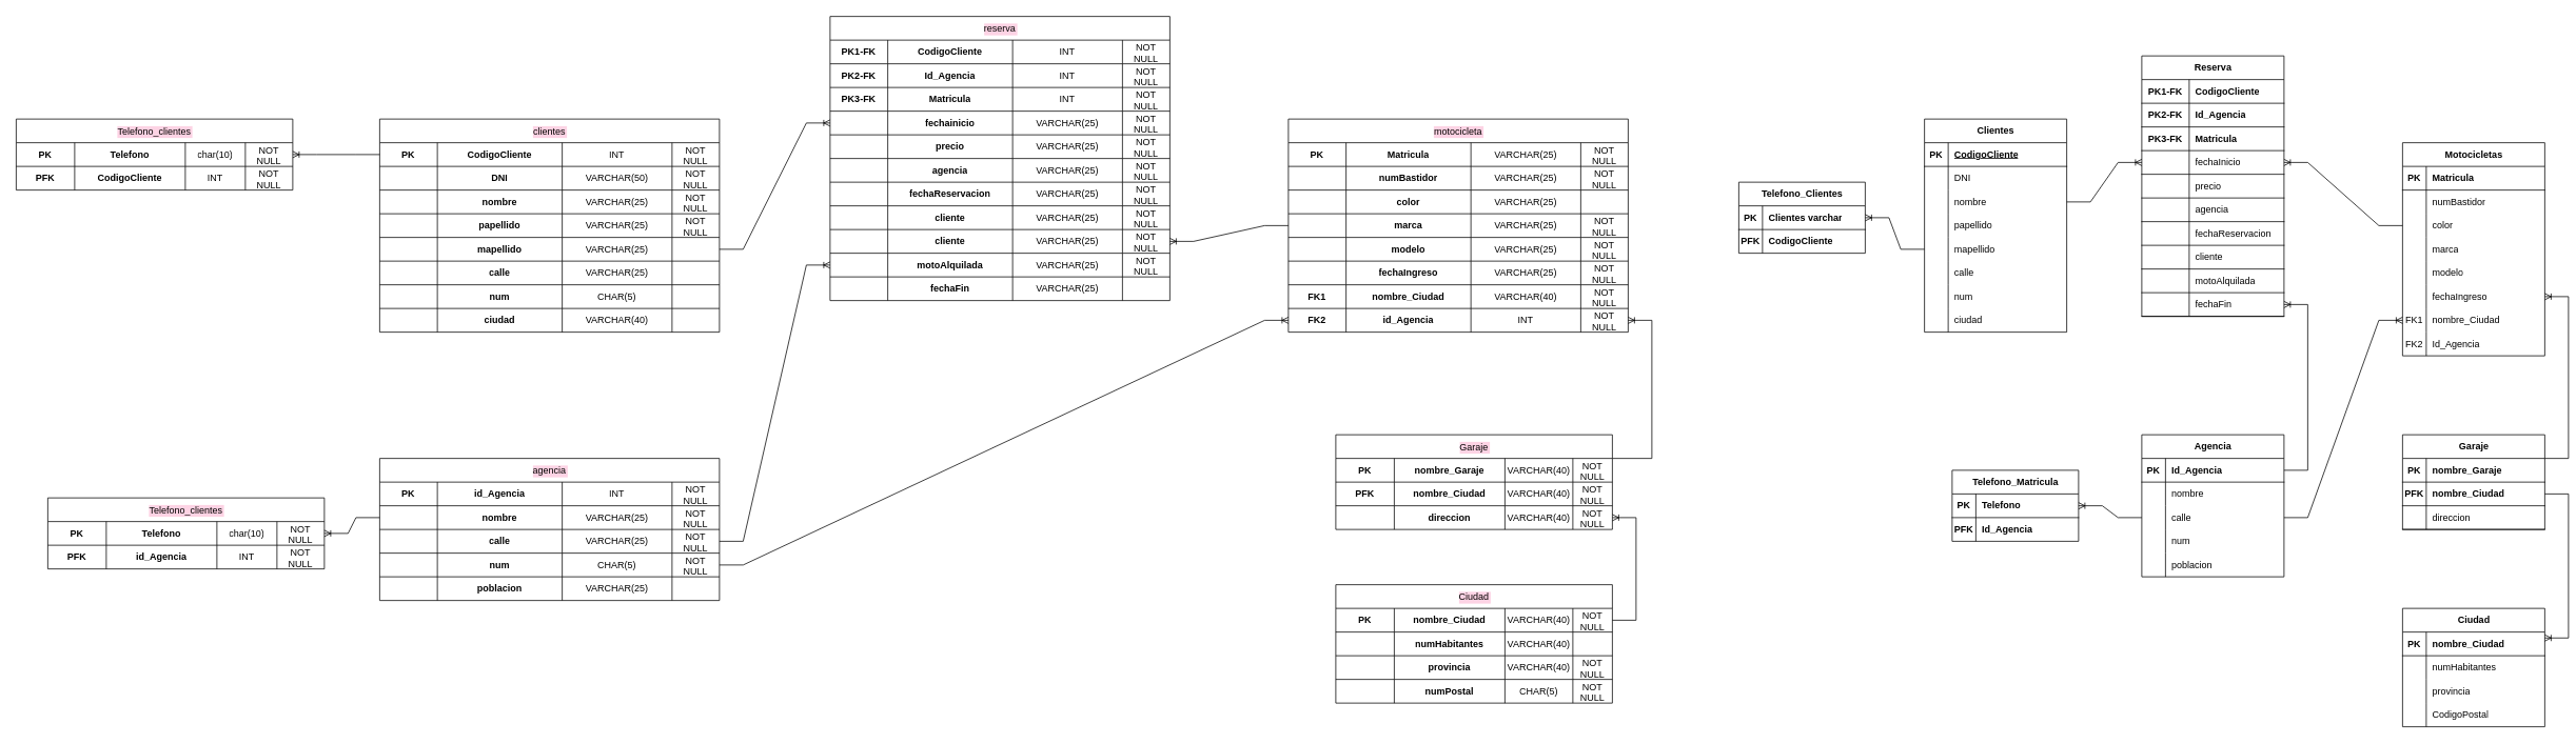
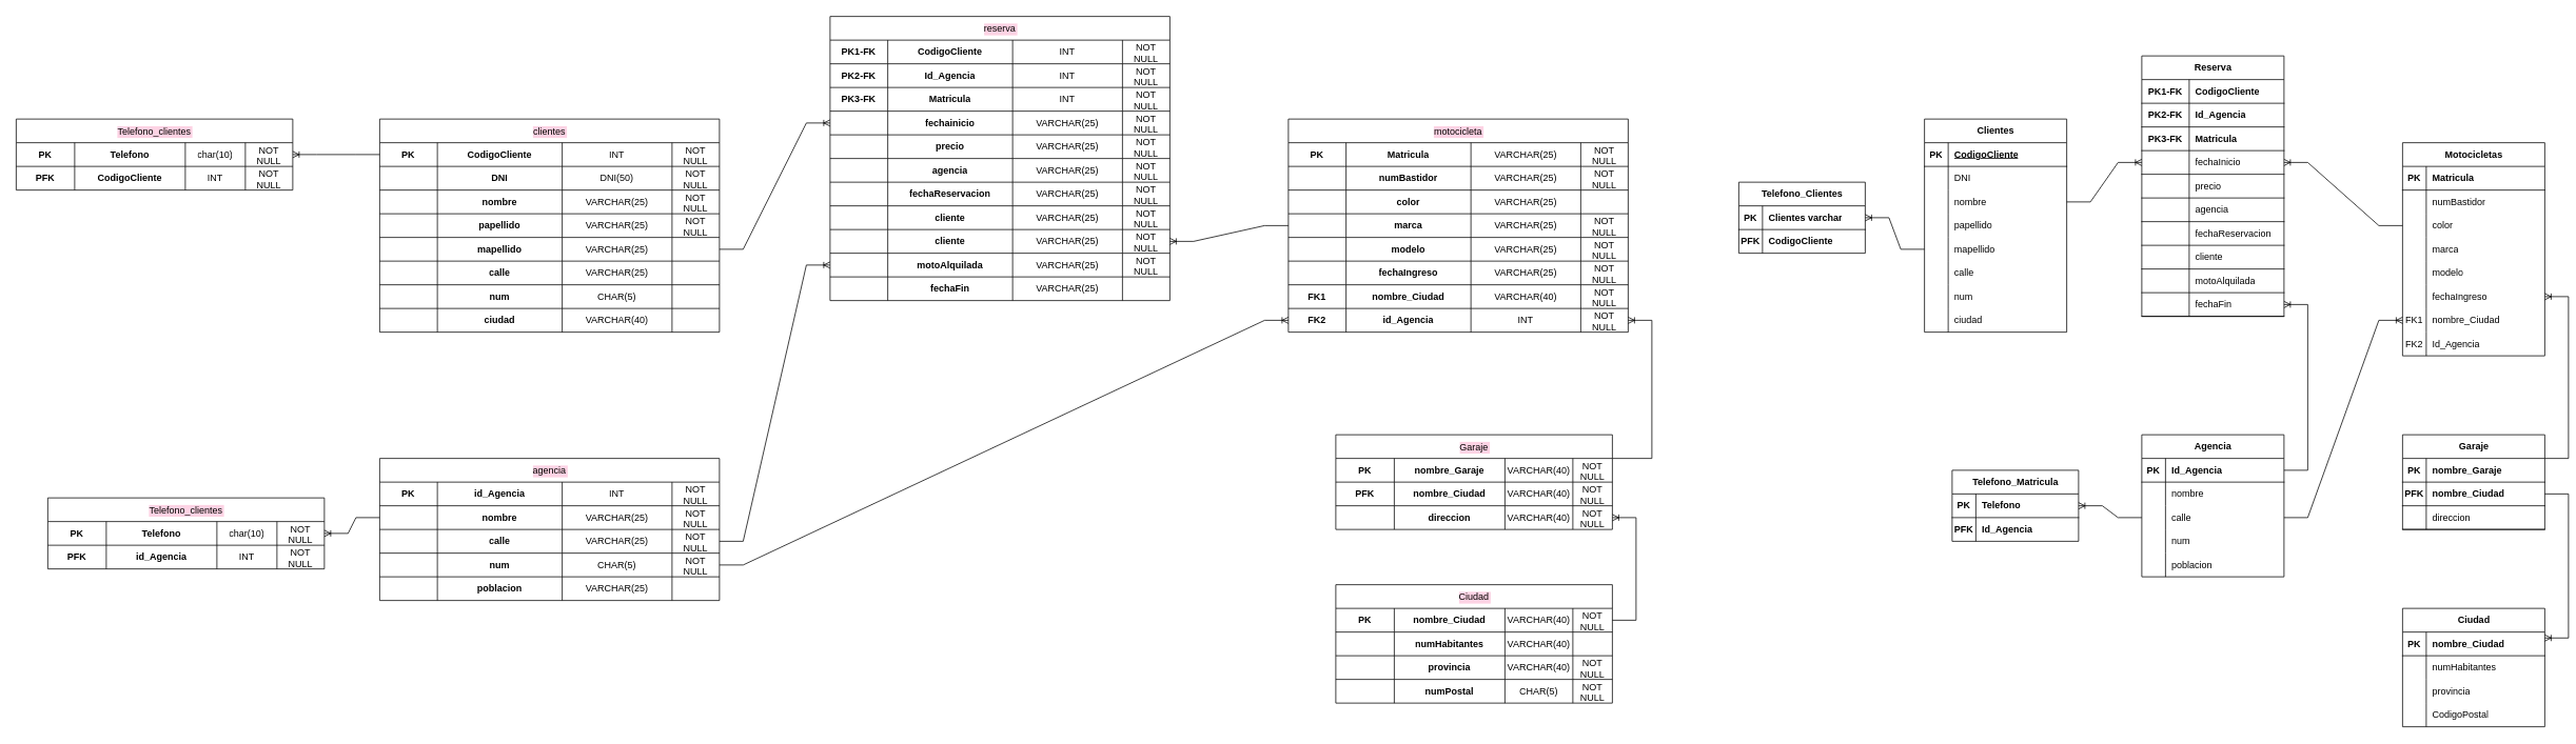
- <mxCell id="165" value="VARCHAR(50)" style="shape=partialRectangle;html=1;whiteSpace=wrap;connectable=0;strokeColor=inherit;overflow=hidden;fillColor=none;top=0;left=0;bottom=0;right=0;pointerEvents=1;fontSize=12;" parent="162" vertex="1"><mxGeometry x="231" width="139" height="30" as="geometry"><mxRectangle width="139" height="30" as="alternateBounds" /></mxGeometry></mxCell>
+ <mxCell id="165" value="DNI(50)" style="shape=partialRectangle;html=1;whiteSpace=wrap;connectable=0;strokeColor=inherit;overflow=hidden;fillColor=none;top=0;left=0;bottom=0;right=0;pointerEvents=1;fontSize=12;" parent="162" vertex="1"><mxGeometry x="231" width="139" height="30" as="geometry"><mxRectangle width="139" height="30" as="alternateBounds" /></mxGeometry></mxCell>
